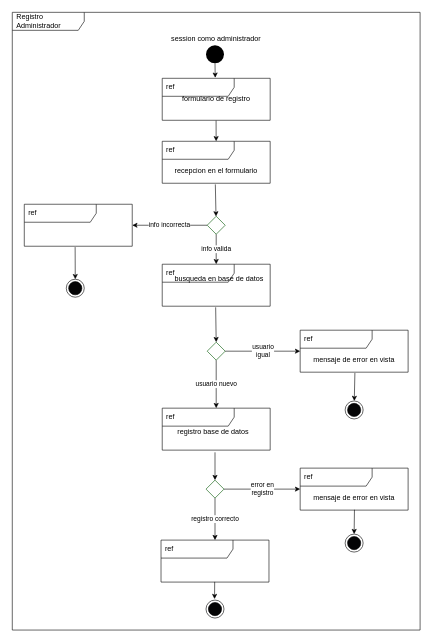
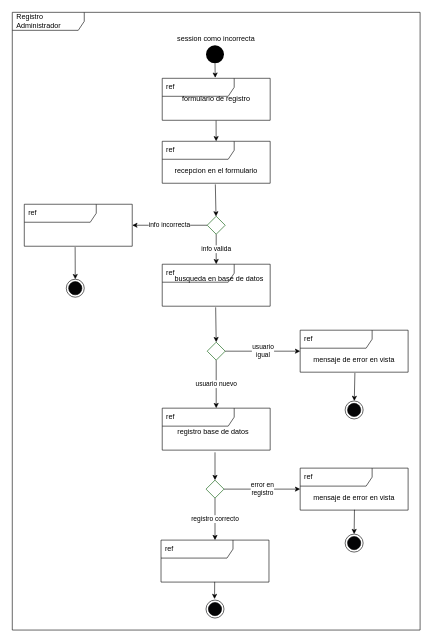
- <mxCell id="40" value="&lt;span style=&quot;color: rgb(0, 0, 0);&quot;&gt;session como administrador&lt;/span&gt;" style="text;html=1;strokeColor=none;fillColor=none;align=center;verticalAlign=middle;whiteSpace=wrap;rounded=0;fontColor=#FFFFFF;" vertex="1" parent="1"><mxGeometry x="275" y="49" width="170" height="30" as="geometry" /></mxCell>
+ <mxCell id="40" value="&lt;span style=&quot;color: rgb(0, 0, 0);&quot;&gt;session como incorrecta&lt;/span&gt;" style="text;html=1;strokeColor=none;fillColor=none;align=center;verticalAlign=middle;whiteSpace=wrap;rounded=0;fontColor=#FFFFFF;" vertex="1" parent="1"><mxGeometry x="275" y="49" width="170" height="30" as="geometry" /></mxCell>
